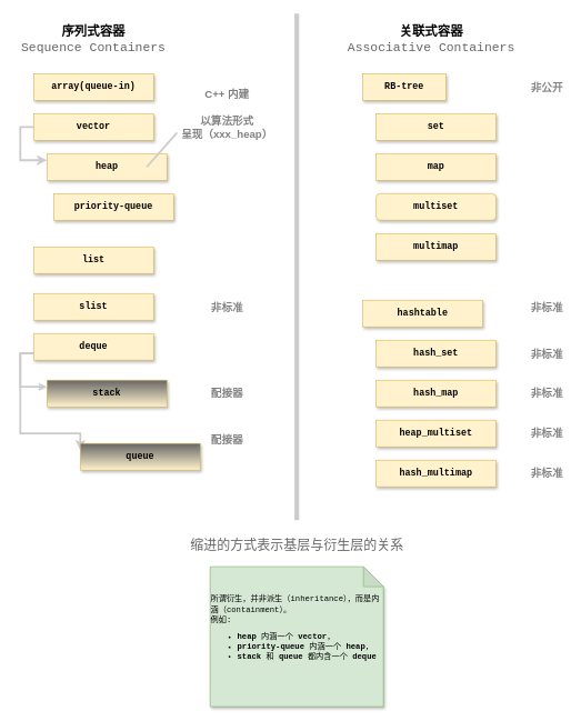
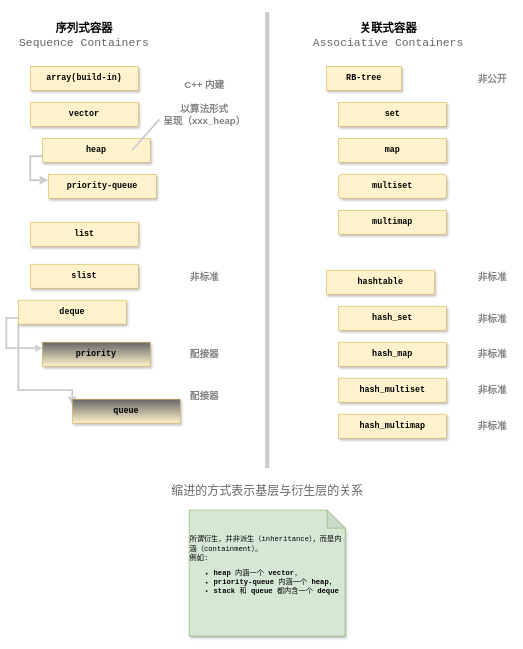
- <mxCell id="2" value="&lt;b&gt;&lt;font style=&quot;font-size: 14px&quot; face=&quot;Courier New&quot;&gt;array(queue-in)&lt;/font&gt;&lt;/b&gt;" style="rounded=0;whiteSpace=wrap;html=1;fillColor=#fff2cc;strokeColor=#d6b656;gradientDirection=north;shadow=1;" vertex="1" parent="1"><mxGeometry x="50" y="110" width="180" height="40" as="geometry" /></mxCell>
+ <mxCell id="2" value="&lt;b&gt;&lt;font style=&quot;font-size: 14px&quot; face=&quot;Courier New&quot;&gt;array(build-in)&lt;/font&gt;&lt;/b&gt;" style="rounded=0;whiteSpace=wrap;html=1;fillColor=#fff2cc;strokeColor=#d6b656;gradientDirection=north;shadow=1;" vertex="1" parent="1"><mxGeometry x="50" y="110" width="180" height="40" as="geometry" /></mxCell>
- <mxCell id="5" style="edgeStyle=orthogonalEdgeStyle;rounded=0;orthogonalLoop=1;jettySize=auto;html=1;exitX=0;exitY=0.5;exitDx=0;exitDy=0;entryX=0;entryY=0.25;entryDx=0;entryDy=0;strokeColor=#CCCCCC;strokeWidth=3;" edge="1" parent="1" source="6" target="8"><mxGeometry relative="1" as="geometry" /></mxCell>
+ <mxCell id="7" style="edgeStyle=orthogonalEdgeStyle;rounded=0;orthogonalLoop=1;jettySize=auto;html=1;exitX=0;exitY=0.75;exitDx=0;exitDy=0;entryX=0;entryY=0.25;entryDx=0;entryDy=0;strokeColor=#CCCCCC;strokeWidth=3;" edge="1" parent="1" source="8" target="9"><mxGeometry relative="1" as="geometry" /></mxCell>
- <mxCell id="14" value="&lt;b&gt;&lt;font style=&quot;font-size: 14px&quot; face=&quot;Courier New&quot;&gt;deque&lt;/font&gt;&lt;/b&gt;" style="rounded=0;whiteSpace=wrap;html=1;fillColor=#fff2cc;strokeColor=#d6b656;gradientDirection=north;shadow=1;" vertex="1" parent="1"><mxGeometry x="50" y="500" width="180" height="40" as="geometry" /></mxCell>
+ <mxCell id="14" value="&lt;b&gt;&lt;font style=&quot;font-size: 14px&quot; face=&quot;Courier New&quot;&gt;deque&lt;/font&gt;&lt;/b&gt;" style="rounded=0;whiteSpace=wrap;html=1;fillColor=#fff2cc;strokeColor=#d6b656;gradientDirection=north;shadow=1;" vertex="1" parent="1"><mxGeometry x="30" y="500" width="180" height="40" as="geometry" /></mxCell>
- <mxCell id="15" value="&lt;b&gt;&lt;font style=&quot;font-size: 14px&quot; face=&quot;Courier New&quot;&gt;stack&lt;/font&gt;&lt;/b&gt;" style="rounded=0;whiteSpace=wrap;html=1;fillColor=#fff2cc;strokeColor=#d6b656;gradientDirection=north;shadow=1;gradientColor=#666666;" vertex="1" parent="1"><mxGeometry x="70" y="570" width="180" height="40" as="geometry" /></mxCell>
+ <mxCell id="15" value="&lt;b&gt;&lt;font style=&quot;font-size: 14px&quot; face=&quot;Courier New&quot;&gt;priority&lt;/font&gt;&lt;/b&gt;" style="rounded=0;whiteSpace=wrap;html=1;fillColor=#fff2cc;strokeColor=#d6b656;gradientDirection=north;shadow=1;gradientColor=#666666;" vertex="1" parent="1"><mxGeometry x="70" y="570" width="180" height="40" as="geometry" /></mxCell>
- <mxCell id="31" value="&lt;b&gt;&lt;font style=&quot;font-size: 14px&quot; face=&quot;Courier New&quot;&gt;heap_multiset&lt;/font&gt;&lt;/b&gt;" style="rounded=0;whiteSpace=wrap;html=1;fillColor=#fff2cc;strokeColor=#d6b656;gradientDirection=north;shadow=1;" vertex="1" parent="1"><mxGeometry x="564" y="630" width="180" height="40" as="geometry" /></mxCell>
+ <mxCell id="31" value="&lt;b&gt;&lt;font style=&quot;font-size: 14px&quot; face=&quot;Courier New&quot;&gt;hash_multiset&lt;/font&gt;&lt;/b&gt;" style="rounded=0;whiteSpace=wrap;html=1;fillColor=#fff2cc;strokeColor=#d6b656;gradientDirection=north;shadow=1;" vertex="1" parent="1"><mxGeometry x="564" y="630" width="180" height="40" as="geometry" /></mxCell>
